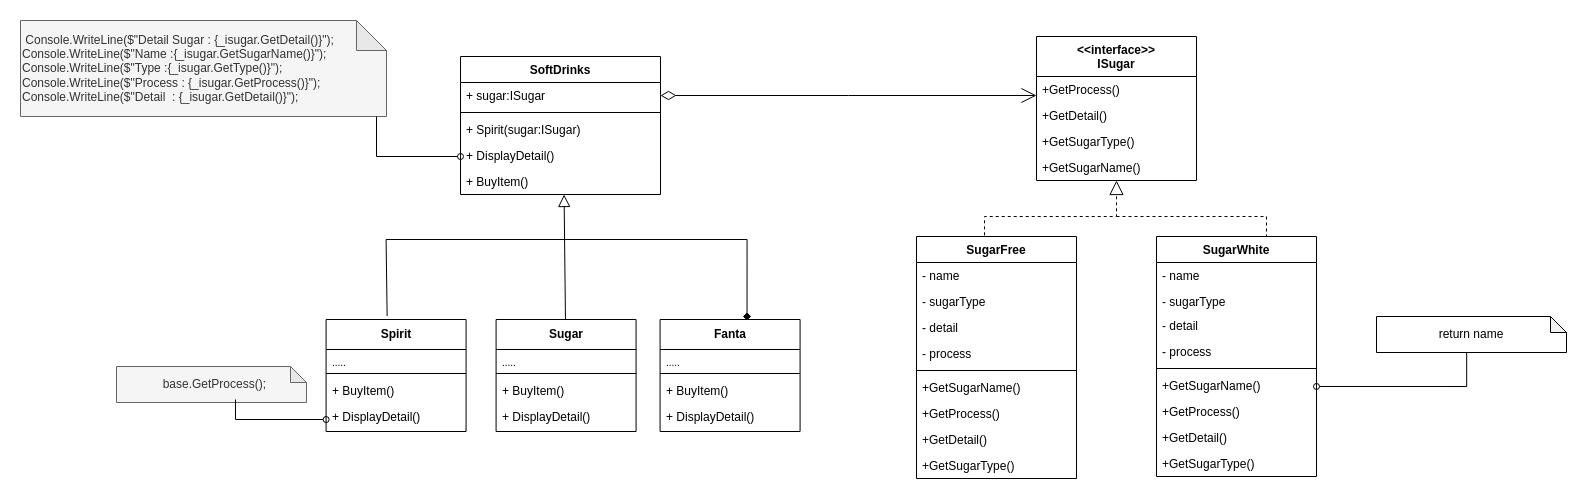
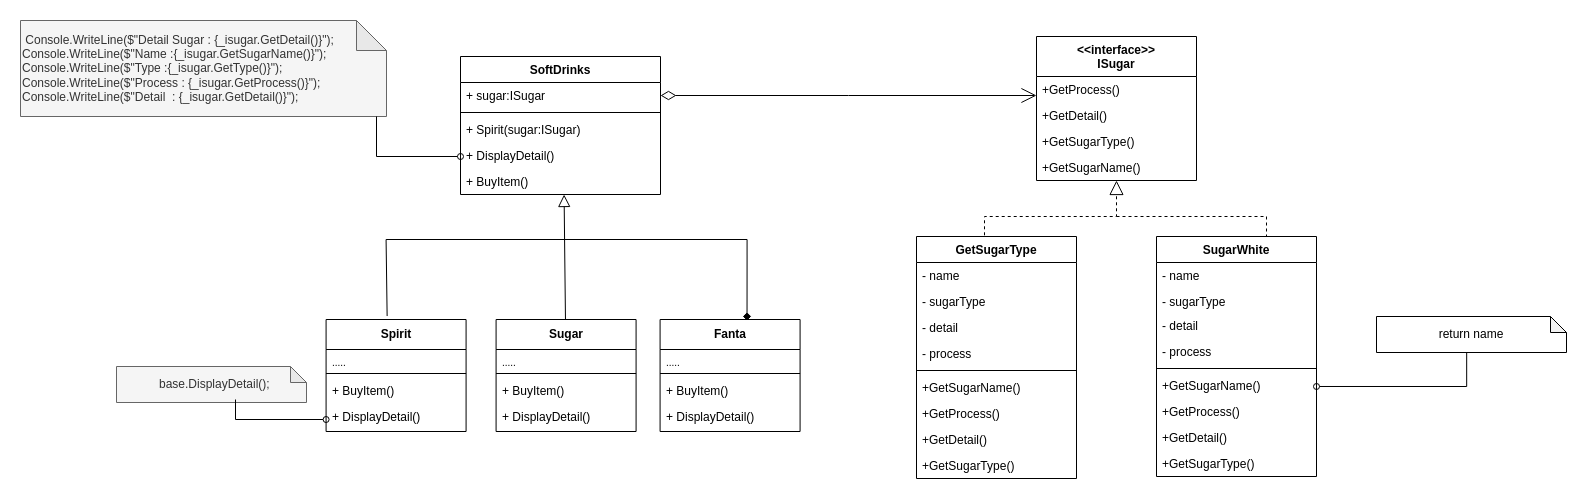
- <mxCell id="8" value="SugarFree" style="swimlane;fontStyle=1;align=center;verticalAlign=top;childLayout=stackLayout;horizontal=1;startSize=26;horizontalStack=0;resizeParent=1;resizeLast=0;collapsible=1;marginBottom=0;rounded=0;shadow=0;strokeWidth=1;" parent="1" vertex="1"><mxGeometry x="916" y="236" width="160" height="242" as="geometry"><mxRectangle x="550" y="140" width="160" height="26" as="alternateBounds" /></mxGeometry></mxCell>
+ <mxCell id="8" value="GetSugarType" style="swimlane;fontStyle=1;align=center;verticalAlign=top;childLayout=stackLayout;horizontal=1;startSize=26;horizontalStack=0;resizeParent=1;resizeLast=0;collapsible=1;marginBottom=0;rounded=0;shadow=0;strokeWidth=1;" parent="1" vertex="1"><mxGeometry x="916" y="236" width="160" height="242" as="geometry"><mxRectangle x="550" y="140" width="160" height="26" as="alternateBounds" /></mxGeometry></mxCell>
- <mxCell id="55" value="&amp;nbsp; base.GetProcess();" style="shape=note;whiteSpace=wrap;html=1;backgroundOutline=1;darkOpacity=0.05;size=16;fillColor=#f5f5f5;fontColor=#333333;strokeColor=#666666;" parent="1" vertex="1"><mxGeometry x="116" y="366" width="190" height="36" as="geometry" /></mxCell>
+ <mxCell id="55" value="&amp;nbsp; base.DisplayDetail();" style="shape=note;whiteSpace=wrap;html=1;backgroundOutline=1;darkOpacity=0.05;size=16;fillColor=#f5f5f5;fontColor=#333333;strokeColor=#666666;" parent="1" vertex="1"><mxGeometry x="116" y="366" width="190" height="36" as="geometry" /></mxCell>
